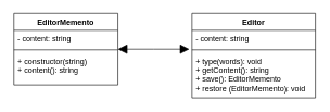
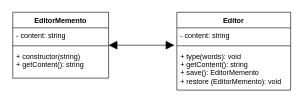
- <mxCell id="10" value="+ constructor(string)&#10;+ content(): string" style="text;strokeColor=none;fillColor=none;align=left;verticalAlign=top;spacingLeft=4;spacingRight=4;overflow=hidden;rotatable=0;points=[[0,0.5],[1,0.5]];portConstraint=eastwest;" vertex="1" parent="7"><mxGeometry y="60" width="160" height="50" as="geometry" /></mxCell>
+ <mxCell id="10" value="+ constructor(string)&#10;+ getContent(): string" style="text;strokeColor=none;fillColor=none;align=left;verticalAlign=top;spacingLeft=4;spacingRight=4;overflow=hidden;rotatable=0;points=[[0,0.5],[1,0.5]];portConstraint=eastwest;" vertex="1" parent="7"><mxGeometry y="60" width="160" height="50" as="geometry" /></mxCell>
